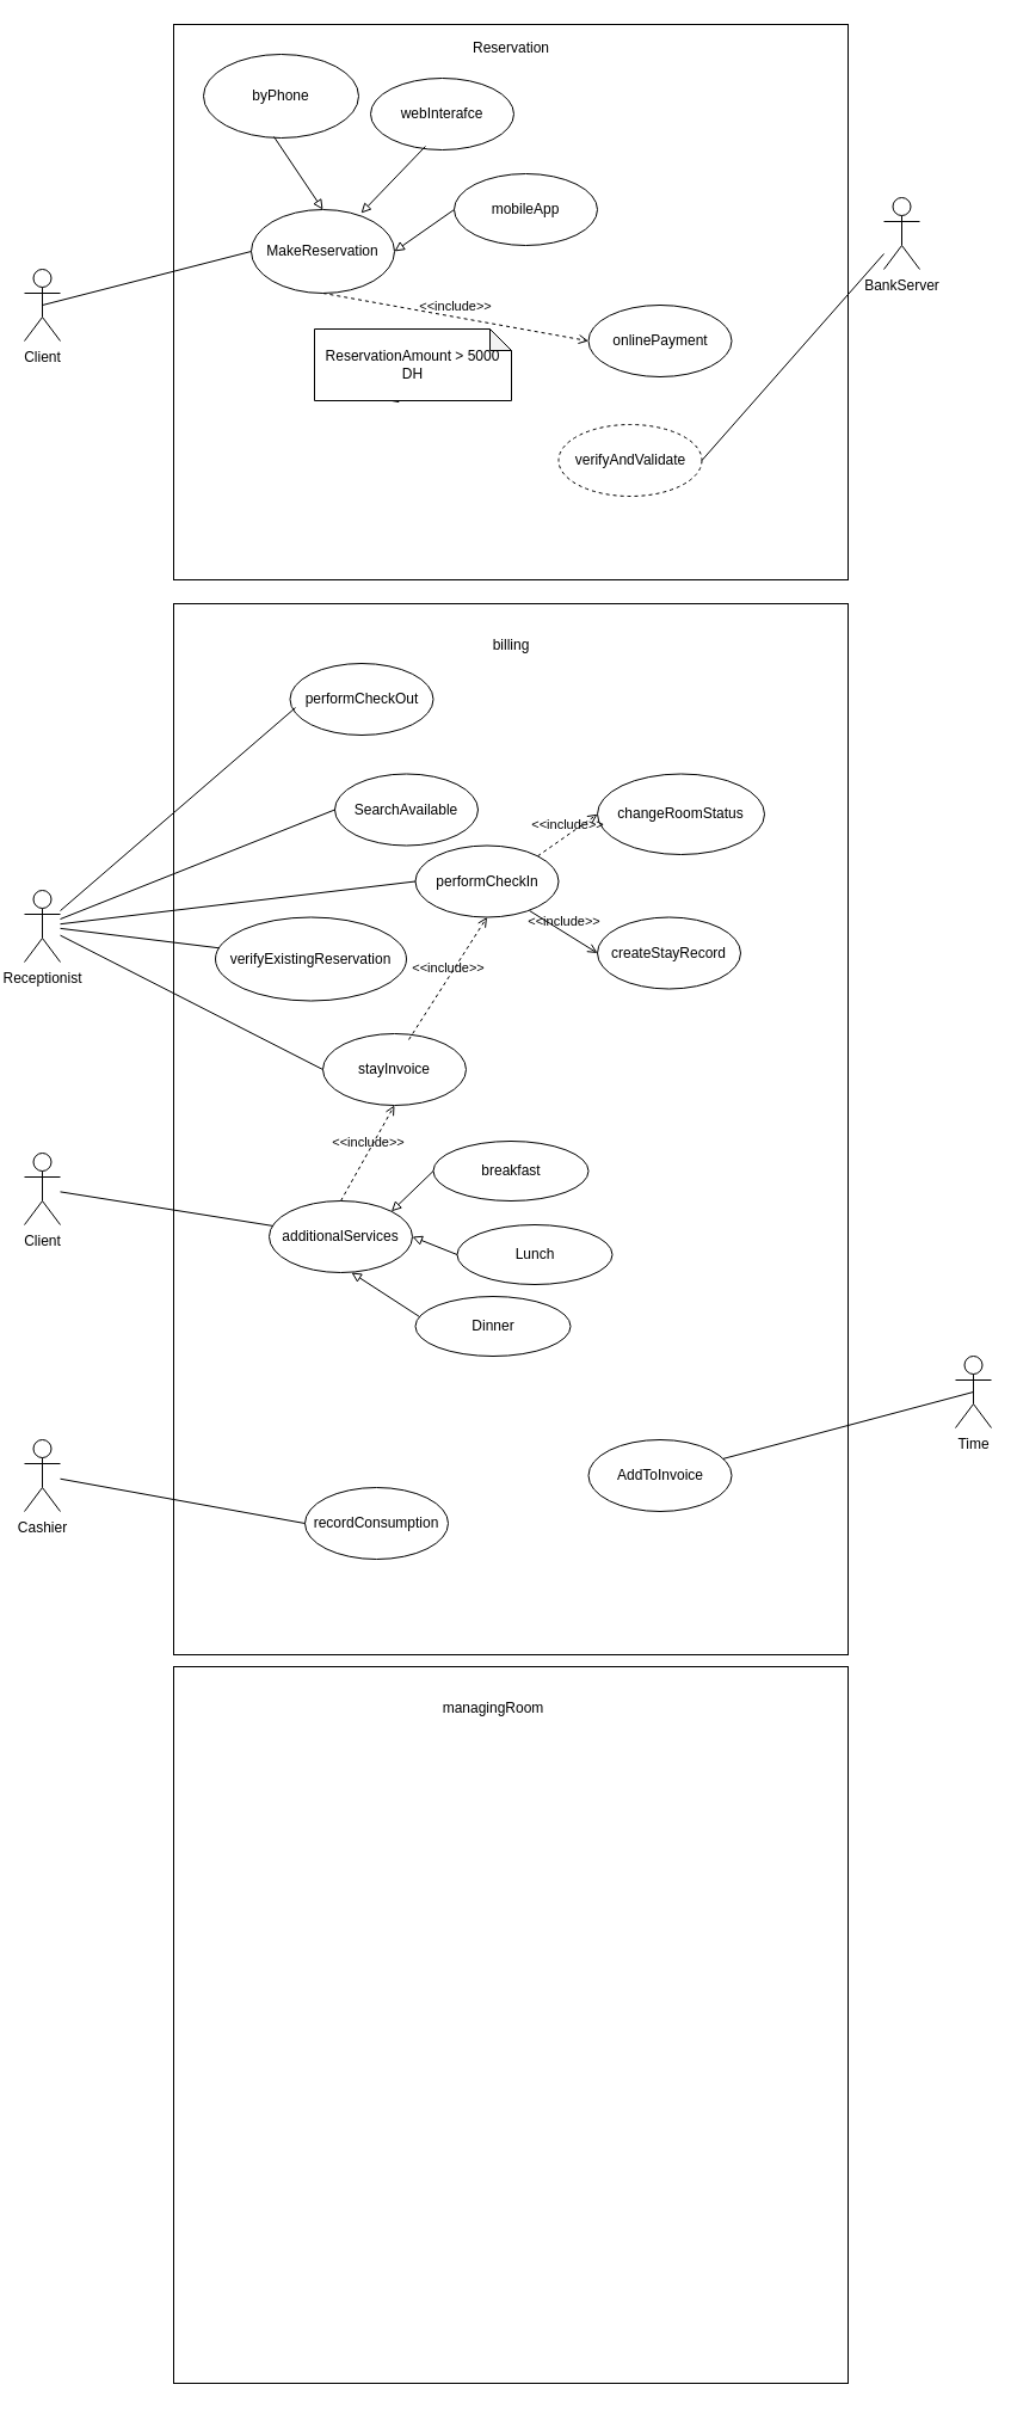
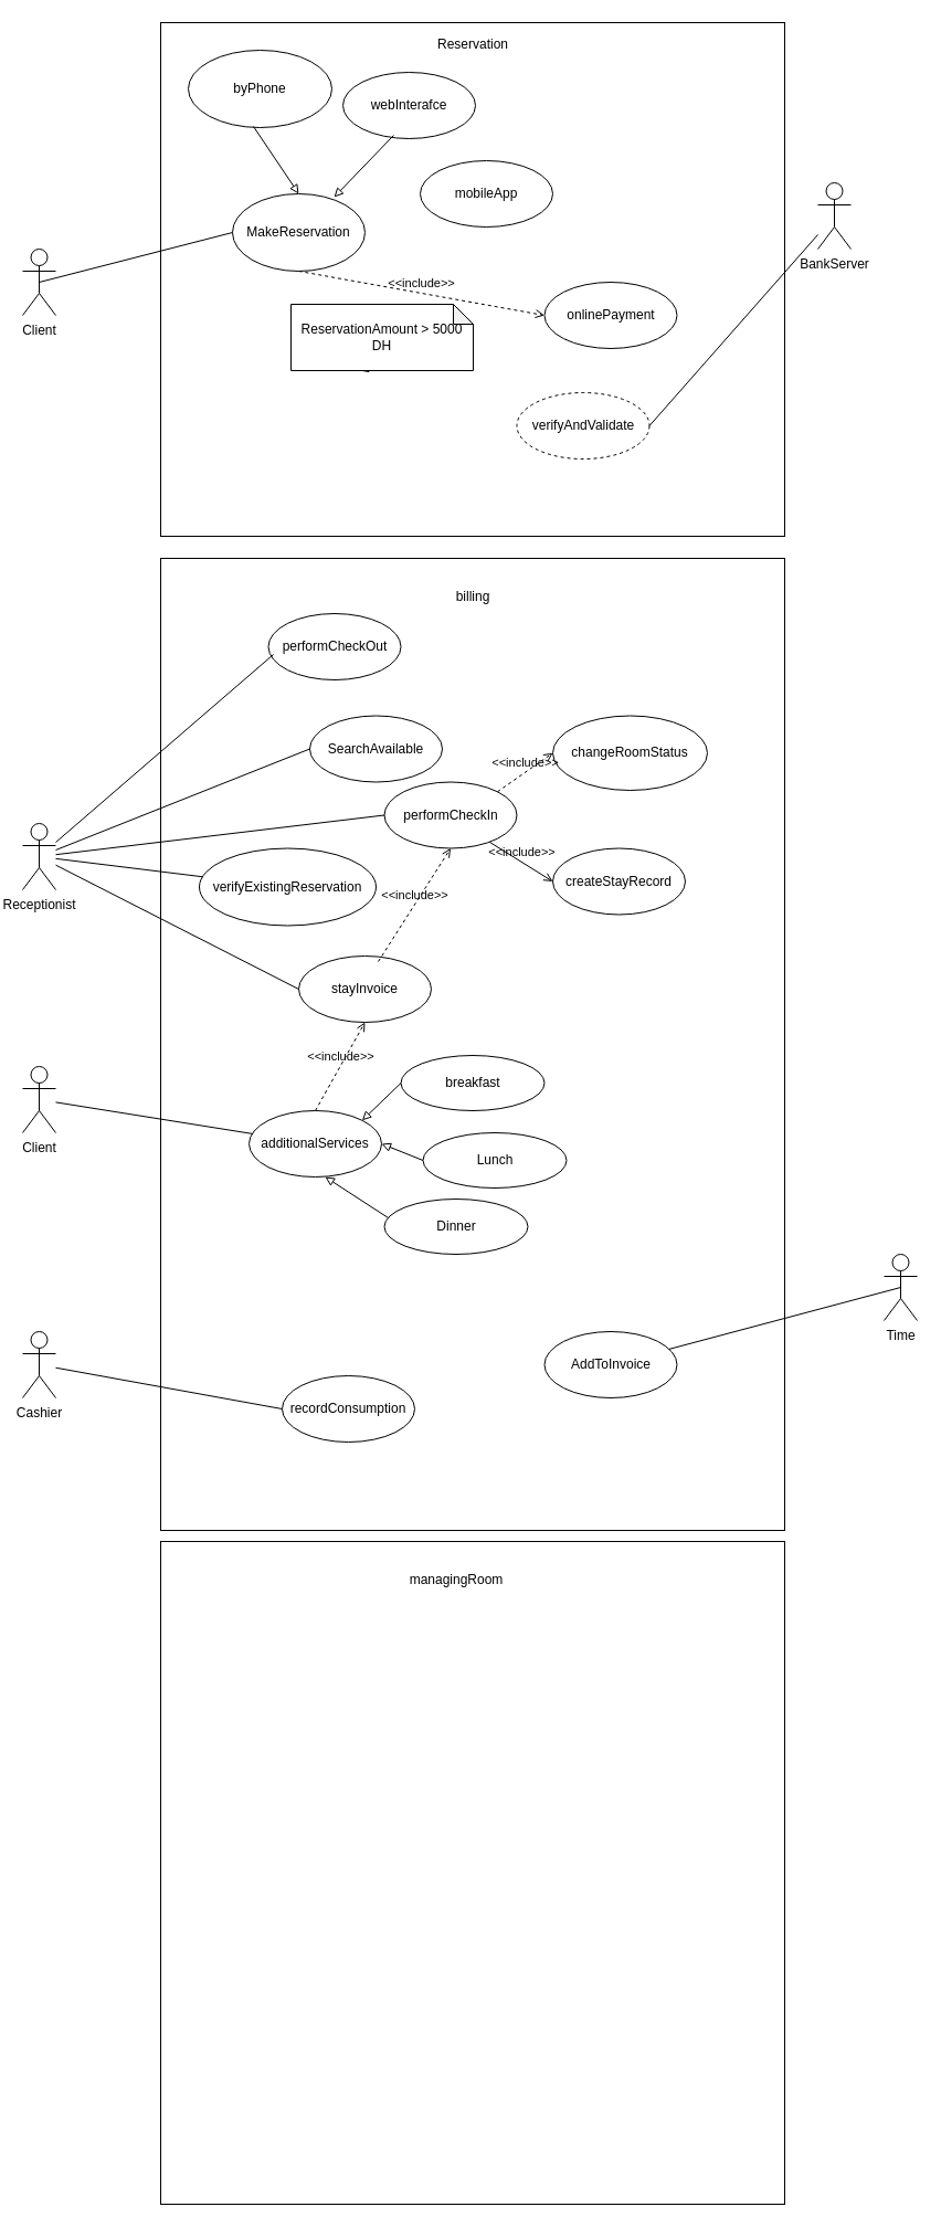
- <mxCell id="14" value="" style="endArrow=block;html=1;rounded=0;exitX=0;exitY=0.5;exitDx=0;exitDy=0;entryX=1;entryY=0.5;entryDx=0;entryDy=0;endFill=0;" parent="1" source="9" target="6" edge="1"><mxGeometry width="50" height="50" relative="1" as="geometry"><mxPoint x="394" y="165" as="sourcePoint" /><mxPoint x="330" y="211" as="targetPoint" /></mxGeometry></mxCell>
